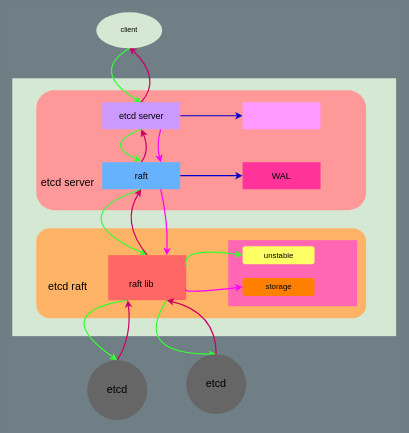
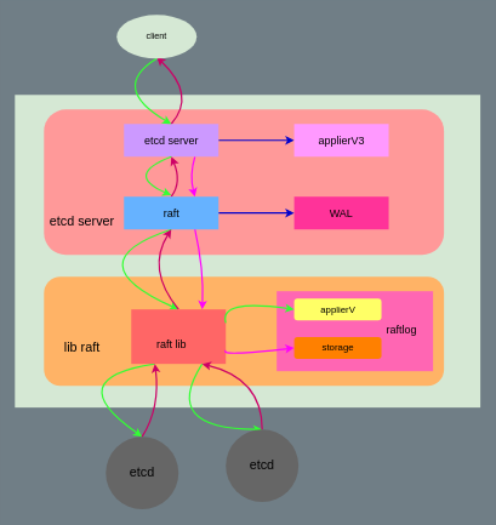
+ <mxCell id="38" value="applierV3" style="text;html=1;strokeColor=none;fillColor=none;align=center;verticalAlign=middle;whiteSpace=wrap;rounded=0;dashed=1;fontSize=15;" parent="1" vertex="1"><mxGeometry x="421.5" y="169" width="95" height="47" as="geometry" /></mxCell>
- <mxCell id="39" value="unstable" style="text;html=1;strokeColor=none;fillColor=none;align=center;verticalAlign=middle;whiteSpace=wrap;rounded=0;dashed=1;fontSize=13;" parent="1" vertex="1"><mxGeometry x="416.5" y="401.5" width="95" height="47" as="geometry" /></mxCell>
+ <mxCell id="39" value="applierV" style="text;html=1;strokeColor=none;fillColor=none;align=center;verticalAlign=middle;whiteSpace=wrap;rounded=0;dashed=1;fontSize=13;" parent="1" vertex="1"><mxGeometry x="416.5" y="401.5" width="95" height="47" as="geometry" /></mxCell>
+ <mxCell id="33" value="raftlog" style="text;html=1;strokeColor=none;fillColor=none;align=center;verticalAlign=middle;whiteSpace=wrap;rounded=0;dashed=1;fontSize=15;" parent="1" vertex="1"><mxGeometry x="524" y="429.5" width="56" height="47" as="geometry" /></mxCell>
- <mxCell id="32" value="etcd raft" style="text;html=1;strokeColor=none;fillColor=none;align=center;verticalAlign=middle;whiteSpace=wrap;rounded=0;dashed=1;fontSize=18;" parent="1" vertex="1"><mxGeometry x="65" y="453" width="95" height="47" as="geometry" /></mxCell>
+ <mxCell id="32" value="lib raft" style="text;html=1;strokeColor=none;fillColor=none;align=center;verticalAlign=middle;whiteSpace=wrap;rounded=0;dashed=1;fontSize=18;" parent="1" vertex="1"><mxGeometry x="65" y="453" width="95" height="47" as="geometry" /></mxCell>
